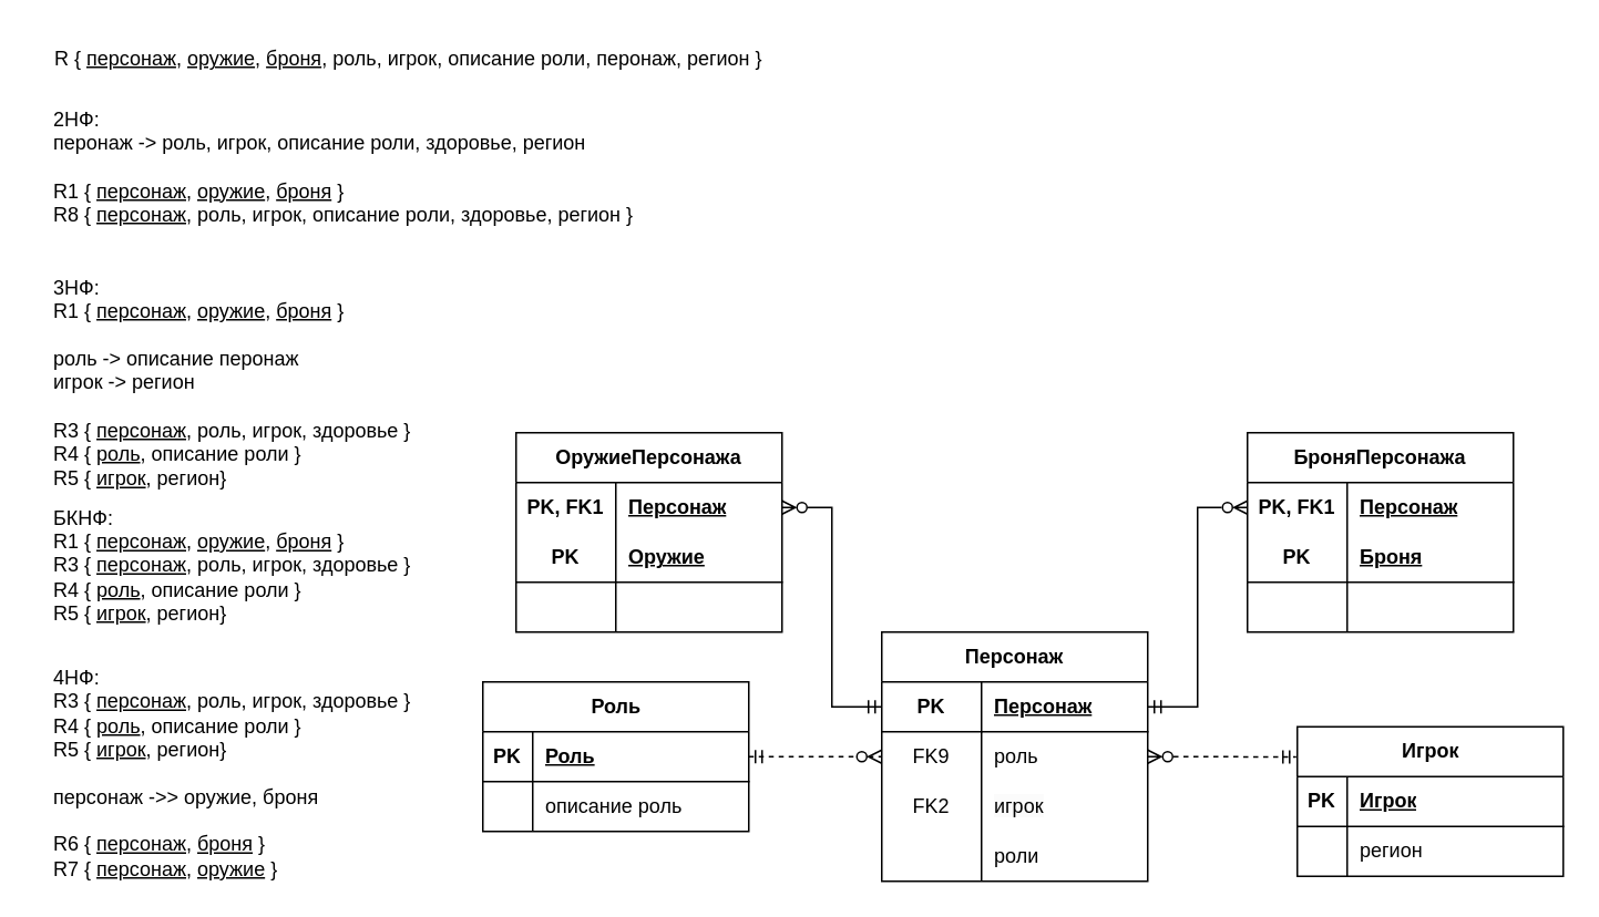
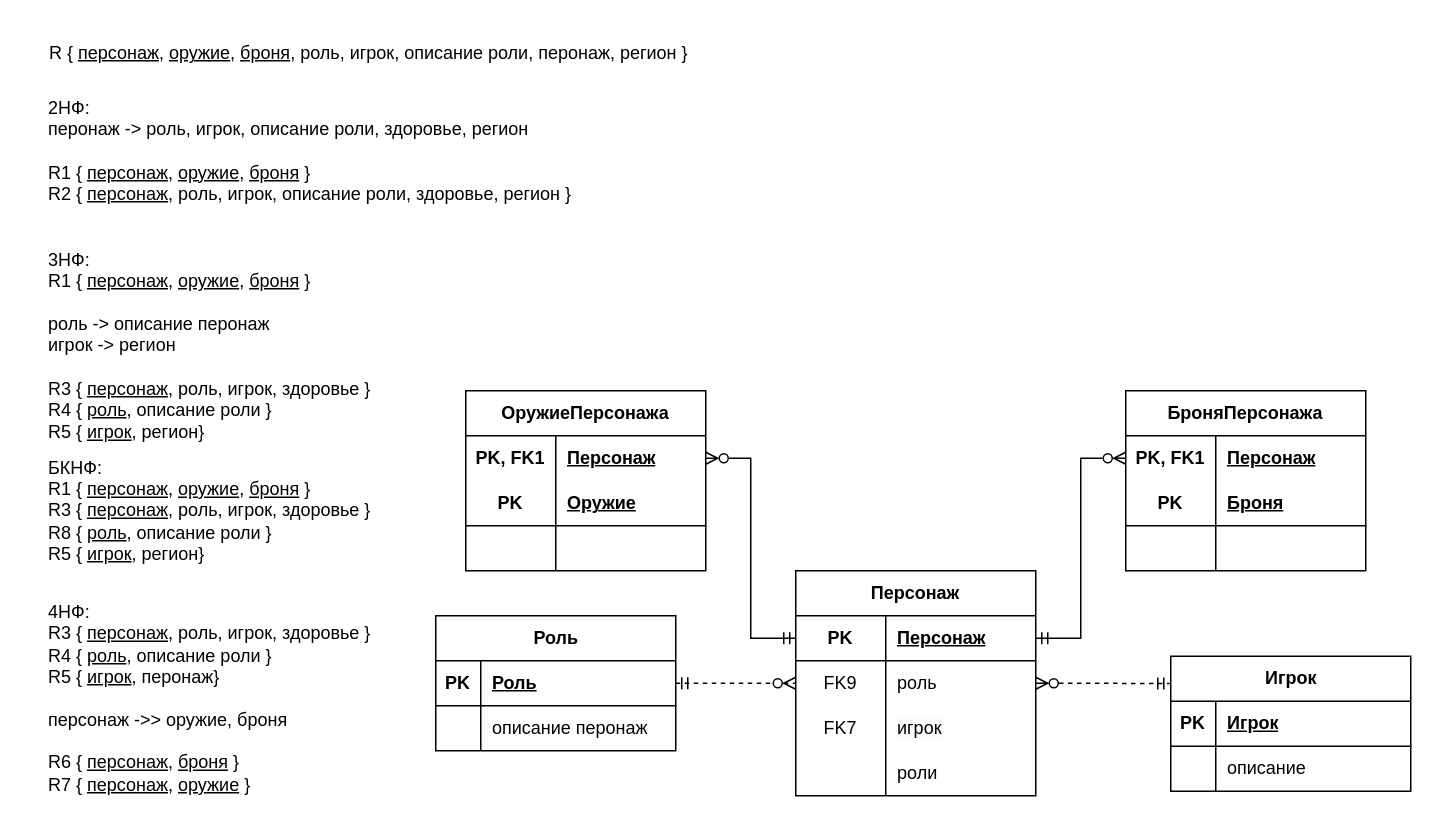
- <mxCell id="3" value="2НФ:&lt;div&gt;&lt;span style=&quot;text-align: center;&quot;&gt;перонаж -&amp;gt; роль, игрок, описание роли, здоровье, регион&lt;/span&gt;&lt;/div&gt;&lt;div&gt;&lt;br&gt;&lt;div&gt;R1 { &lt;u&gt;персонаж&lt;/u&gt;, &lt;u&gt;оружие&lt;/u&gt;, &lt;u&gt;броня&lt;/u&gt;&amp;nbsp;&lt;span style=&quot;background-color: transparent; color: light-dark(rgb(0, 0, 0), rgb(255, 255, 255));&quot;&gt;}&lt;/span&gt;&lt;/div&gt;&lt;div&gt;R8 { &lt;u&gt;персонаж&lt;/u&gt;, роль, игрок, описание роли, здоровье, регион }&lt;/div&gt;&lt;/div&gt;" style="text;html=1;align=left;verticalAlign=middle;whiteSpace=wrap;rounded=0;" parent="1" vertex="1"><mxGeometry x="30" y="50" width="360" height="100" as="geometry" /></mxCell>
+ <mxCell id="3" value="2НФ:&lt;div&gt;&lt;span style=&quot;text-align: center;&quot;&gt;перонаж -&amp;gt; роль, игрок, описание роли, здоровье, регион&lt;/span&gt;&lt;/div&gt;&lt;div&gt;&lt;br&gt;&lt;div&gt;R1 { &lt;u&gt;персонаж&lt;/u&gt;, &lt;u&gt;оружие&lt;/u&gt;, &lt;u&gt;броня&lt;/u&gt;&amp;nbsp;&lt;span style=&quot;background-color: transparent; color: light-dark(rgb(0, 0, 0), rgb(255, 255, 255));&quot;&gt;}&lt;/span&gt;&lt;/div&gt;&lt;div&gt;R2 { &lt;u&gt;персонаж&lt;/u&gt;, роль, игрок, описание роли, здоровье, регион }&lt;/div&gt;&lt;/div&gt;" style="text;html=1;align=left;verticalAlign=middle;whiteSpace=wrap;rounded=0;" parent="1" vertex="1"><mxGeometry x="30" y="50" width="360" height="100" as="geometry" /></mxCell>
- <mxCell id="5" value="&lt;div&gt;&lt;span style=&quot;&quot;&gt;БКНФ:&lt;/span&gt;&lt;/div&gt;&lt;span style=&quot;&quot;&gt;R1 {&amp;nbsp;&lt;/span&gt;&lt;u style=&quot;&quot;&gt;персонаж&lt;/u&gt;&lt;span style=&quot;&quot;&gt;,&amp;nbsp;&lt;/span&gt;&lt;u style=&quot;&quot;&gt;оружие&lt;/u&gt;&lt;span style=&quot;&quot;&gt;,&amp;nbsp;&lt;/span&gt;&lt;u style=&quot;&quot;&gt;броня&lt;/u&gt;&lt;span style=&quot;&quot;&gt;&amp;nbsp;&lt;/span&gt;&lt;span style=&quot;color: light-dark(rgb(0, 0, 0), rgb(255, 255, 255)); background-color: transparent;&quot;&gt;}&lt;/span&gt;&lt;div&gt;R3 {&amp;nbsp;&lt;u&gt;персонаж&lt;/u&gt;, роль, игрок, здоровье }&lt;/div&gt;&lt;div&gt;&lt;div&gt;R4 {&amp;nbsp;&lt;u&gt;роль&lt;/u&gt;, описание роли }&lt;/div&gt;&lt;/div&gt;&lt;div&gt;R5 {&amp;nbsp;&lt;u&gt;игрок&lt;/u&gt;, регион}&lt;/div&gt;" style="text;html=1;align=left;verticalAlign=middle;whiteSpace=wrap;rounded=0;" parent="1" vertex="1"><mxGeometry x="30" y="300" width="410" height="80" as="geometry" /></mxCell>
+ <mxCell id="5" value="&lt;div&gt;&lt;span style=&quot;&quot;&gt;БКНФ:&lt;/span&gt;&lt;/div&gt;&lt;span style=&quot;&quot;&gt;R1 {&amp;nbsp;&lt;/span&gt;&lt;u style=&quot;&quot;&gt;персонаж&lt;/u&gt;&lt;span style=&quot;&quot;&gt;,&amp;nbsp;&lt;/span&gt;&lt;u style=&quot;&quot;&gt;оружие&lt;/u&gt;&lt;span style=&quot;&quot;&gt;,&amp;nbsp;&lt;/span&gt;&lt;u style=&quot;&quot;&gt;броня&lt;/u&gt;&lt;span style=&quot;&quot;&gt;&amp;nbsp;&lt;/span&gt;&lt;span style=&quot;color: light-dark(rgb(0, 0, 0), rgb(255, 255, 255)); background-color: transparent;&quot;&gt;}&lt;/span&gt;&lt;div&gt;R3 {&amp;nbsp;&lt;u&gt;персонаж&lt;/u&gt;, роль, игрок, здоровье }&lt;/div&gt;&lt;div&gt;&lt;div&gt;R8 {&amp;nbsp;&lt;u&gt;роль&lt;/u&gt;, описание роли }&lt;/div&gt;&lt;/div&gt;&lt;div&gt;R5 {&amp;nbsp;&lt;u&gt;игрок&lt;/u&gt;, регион}&lt;/div&gt;" style="text;html=1;align=left;verticalAlign=middle;whiteSpace=wrap;rounded=0;" parent="1" vertex="1"><mxGeometry x="30" y="300" width="410" height="80" as="geometry" /></mxCell>
- <mxCell id="6" value="4НФ:&lt;div&gt;&lt;div&gt;R3 {&amp;nbsp;&lt;u&gt;персонаж&lt;/u&gt;, роль, игрок, здоровье }&lt;/div&gt;&lt;div&gt;R4 {&amp;nbsp;&lt;u&gt;роль&lt;/u&gt;, описание роли }&lt;/div&gt;&lt;div&gt;R5 {&amp;nbsp;&lt;u&gt;игрок&lt;/u&gt;, регион}&lt;/div&gt;&lt;/div&gt;&lt;div&gt;&lt;br&gt;&lt;/div&gt;&lt;div&gt;персонаж -&amp;gt;&amp;gt; оружие, броня&lt;/div&gt;&lt;div&gt;&lt;br&gt;&lt;/div&gt;&lt;div&gt;R6 { &lt;u&gt;персонаж&lt;/u&gt;, &lt;u&gt;броня&lt;/u&gt; }&lt;/div&gt;&lt;div&gt;R7 { &lt;u&gt;персонаж&lt;/u&gt;, &lt;u&gt;оружие&lt;/u&gt; }&lt;/div&gt;" style="text;html=1;align=left;verticalAlign=middle;whiteSpace=wrap;rounded=0;" parent="1" vertex="1"><mxGeometry x="30" y="400" width="270" height="130" as="geometry" /></mxCell>
+ <mxCell id="6" value="4НФ:&lt;div&gt;&lt;div&gt;R3 {&amp;nbsp;&lt;u&gt;персонаж&lt;/u&gt;, роль, игрок, здоровье }&lt;/div&gt;&lt;div&gt;R4 {&amp;nbsp;&lt;u&gt;роль&lt;/u&gt;, описание роли }&lt;/div&gt;&lt;div&gt;R5 {&amp;nbsp;&lt;u&gt;игрок&lt;/u&gt;, перонаж}&lt;/div&gt;&lt;/div&gt;&lt;div&gt;&lt;br&gt;&lt;/div&gt;&lt;div&gt;персонаж -&amp;gt;&amp;gt; оружие, броня&lt;/div&gt;&lt;div&gt;&lt;br&gt;&lt;/div&gt;&lt;div&gt;R6 { &lt;u&gt;персонаж&lt;/u&gt;, &lt;u&gt;броня&lt;/u&gt; }&lt;/div&gt;&lt;div&gt;R7 { &lt;u&gt;персонаж&lt;/u&gt;, &lt;u&gt;оружие&lt;/u&gt; }&lt;/div&gt;" style="text;html=1;align=left;verticalAlign=middle;whiteSpace=wrap;rounded=0;" parent="1" vertex="1"><mxGeometry x="30" y="400" width="270" height="130" as="geometry" /></mxCell>
- <mxCell id="26" value="описание роль" style="shape=partialRectangle;connectable=0;fillColor=none;top=0;left=0;bottom=0;right=0;align=left;spacingLeft=6;overflow=hidden;whiteSpace=wrap;html=1;" parent="24" vertex="1"><mxGeometry x="30" width="130" height="30" as="geometry"><mxRectangle width="130" height="30" as="alternateBounds" /></mxGeometry></mxCell>
+ <mxCell id="26" value="описание перонаж" style="shape=partialRectangle;connectable=0;fillColor=none;top=0;left=0;bottom=0;right=0;align=left;spacingLeft=6;overflow=hidden;whiteSpace=wrap;html=1;" parent="24" vertex="1"><mxGeometry x="30" width="130" height="30" as="geometry"><mxRectangle width="130" height="30" as="alternateBounds" /></mxGeometry></mxCell>
- <mxCell id="15" value="FK2" style="shape=partialRectangle;connectable=0;fillColor=none;top=0;left=0;bottom=0;right=0;editable=1;overflow=hidden;html=1;whiteSpace=wrap;" parent="14" vertex="1"><mxGeometry width="60" height="30" as="geometry"><mxRectangle width="60" height="30" as="alternateBounds" /></mxGeometry></mxCell>
+ <mxCell id="15" value="FK7" style="shape=partialRectangle;connectable=0;fillColor=none;top=0;left=0;bottom=0;right=0;editable=1;overflow=hidden;html=1;whiteSpace=wrap;" parent="14" vertex="1"><mxGeometry width="60" height="30" as="geometry"><mxRectangle width="60" height="30" as="alternateBounds" /></mxGeometry></mxCell>
- <mxCell id="33" value="регион" style="shape=partialRectangle;connectable=0;fillColor=none;top=0;left=0;bottom=0;right=0;align=left;spacingLeft=6;overflow=hidden;whiteSpace=wrap;html=1;" parent="31" vertex="1"><mxGeometry x="30" width="130" height="30" as="geometry"><mxRectangle width="130" height="30" as="alternateBounds" /></mxGeometry></mxCell>
+ <mxCell id="33" value="описание" style="shape=partialRectangle;connectable=0;fillColor=none;top=0;left=0;bottom=0;right=0;align=left;spacingLeft=6;overflow=hidden;whiteSpace=wrap;html=1;" parent="31" vertex="1"><mxGeometry x="30" width="130" height="30" as="geometry"><mxRectangle width="130" height="30" as="alternateBounds" /></mxGeometry></mxCell>
